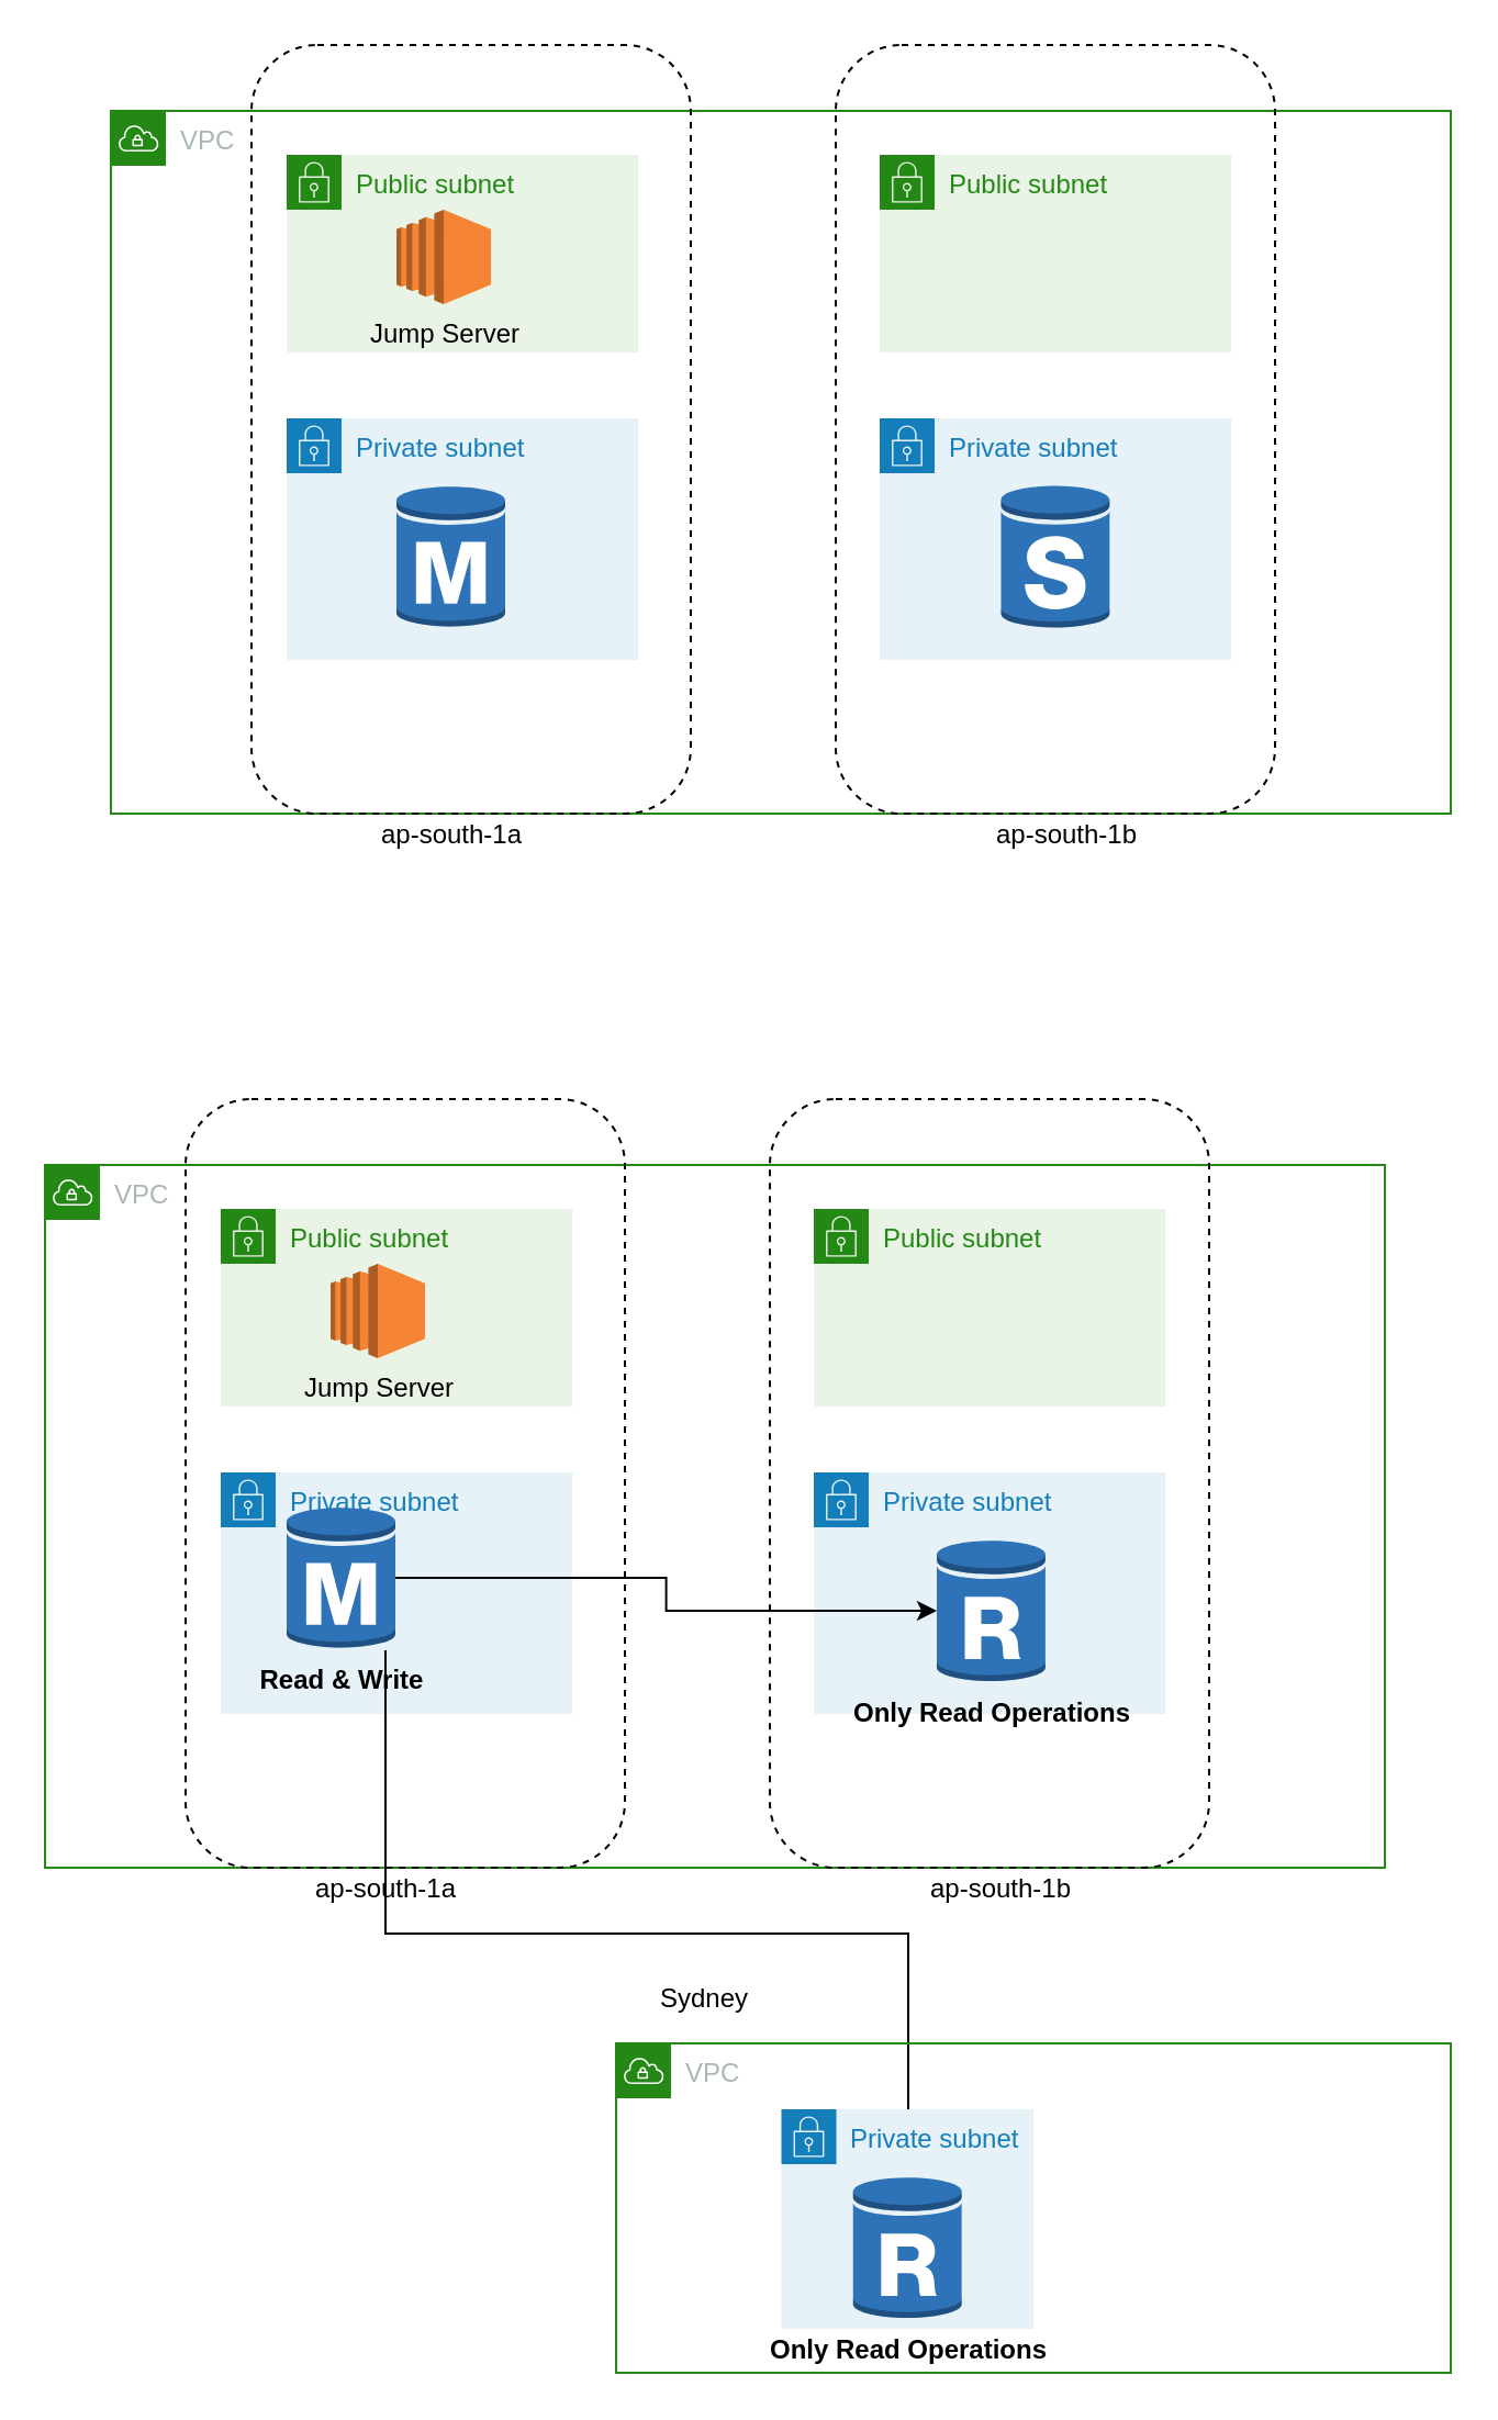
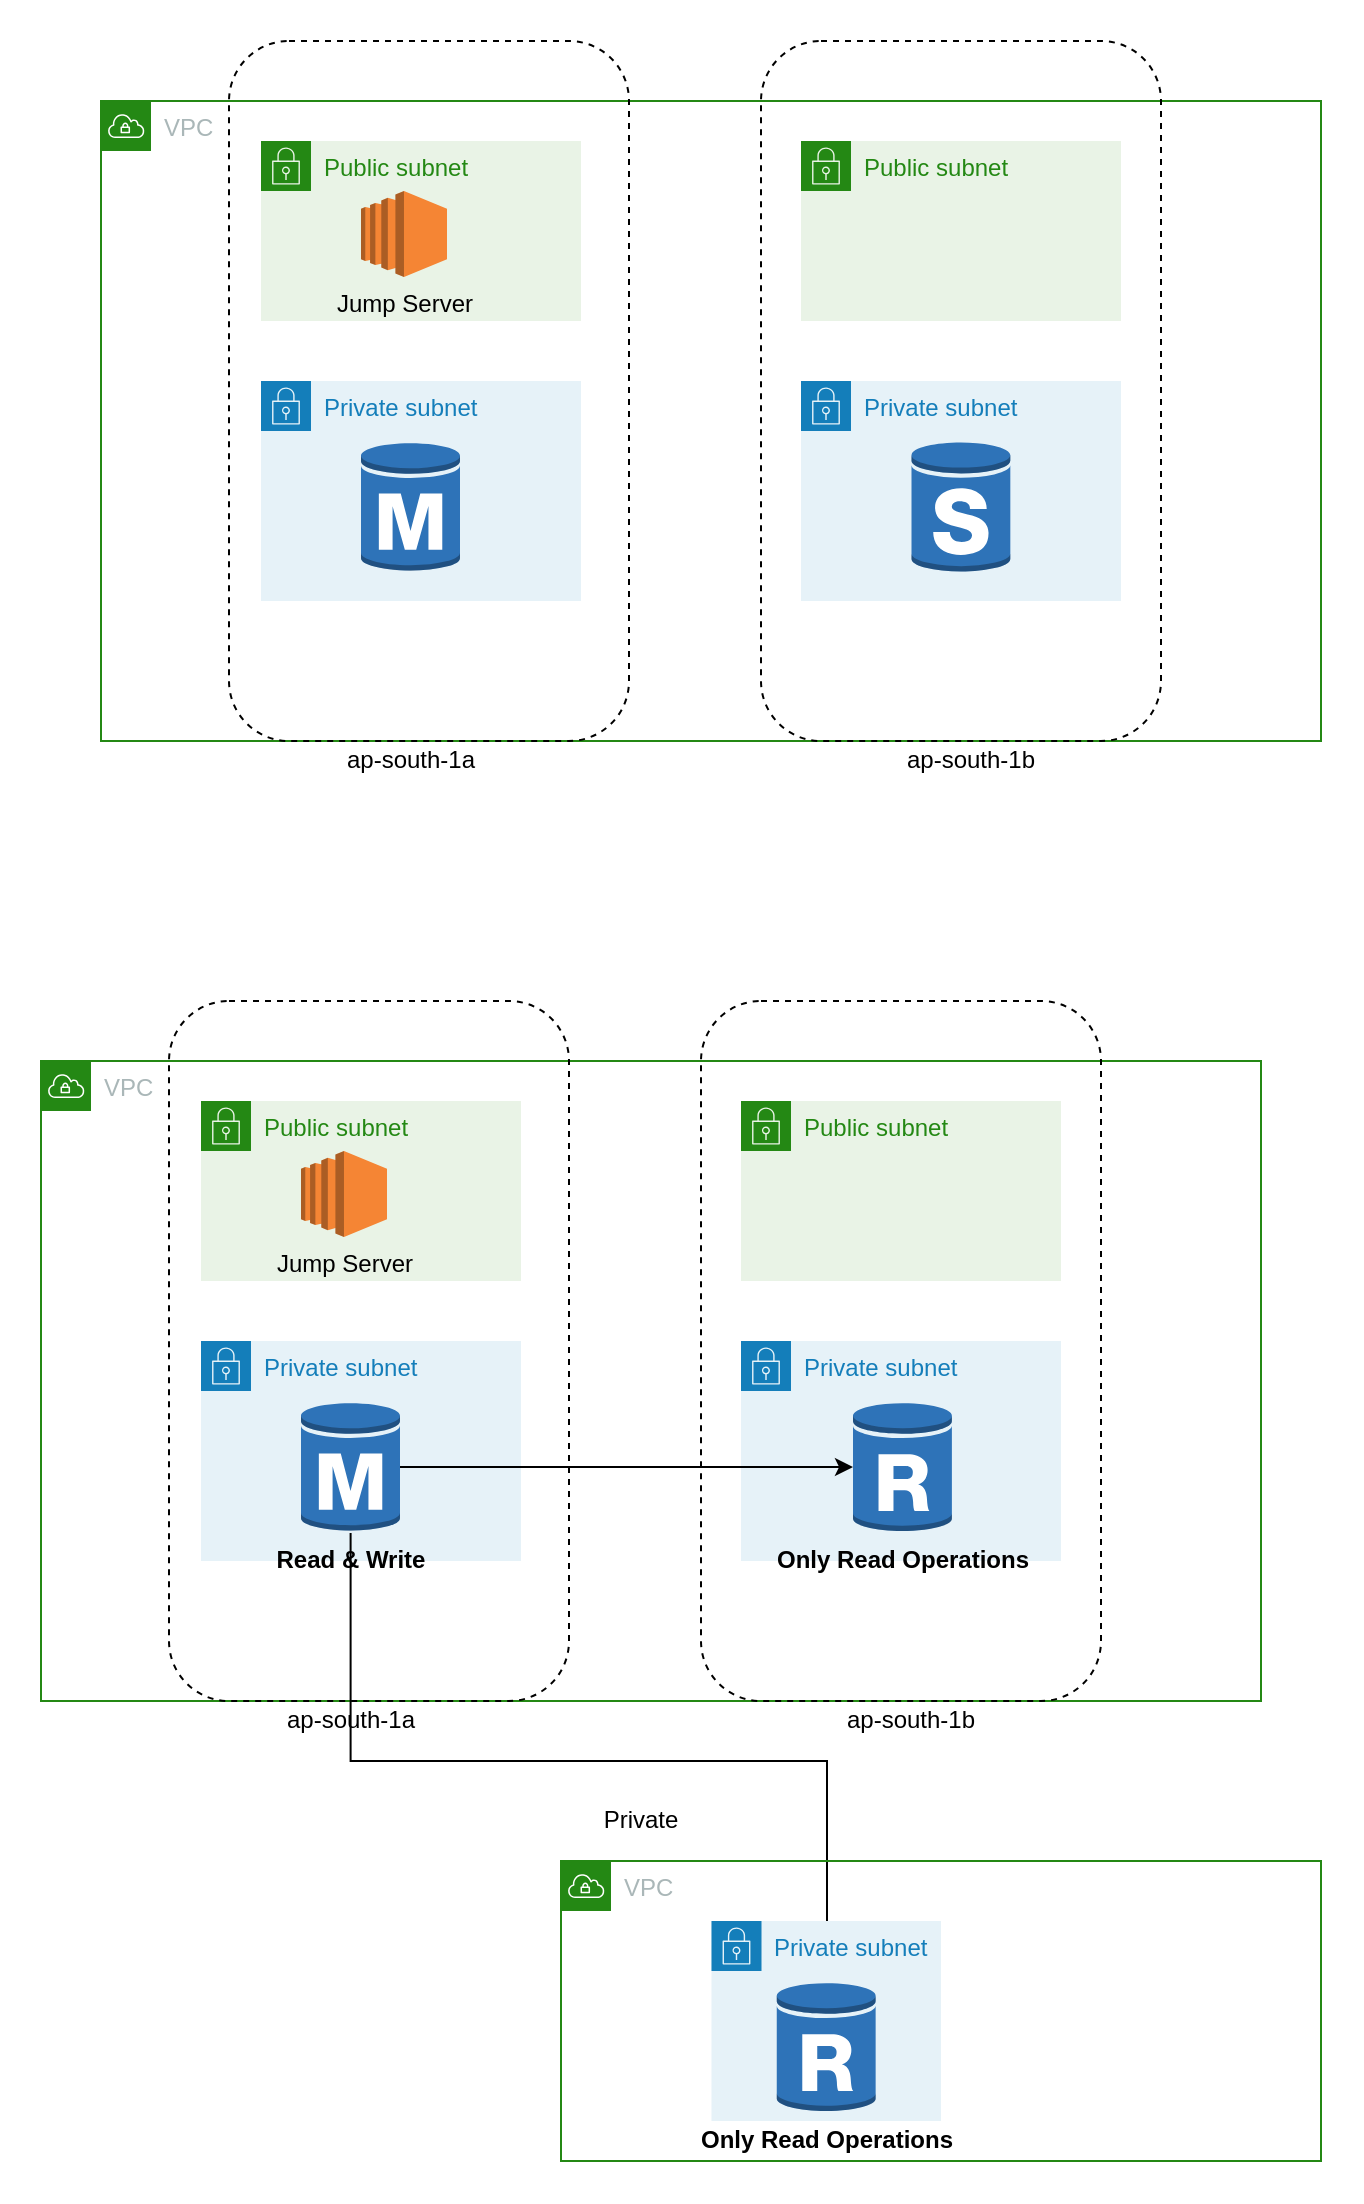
- <mxCell id="27" value="&lt;b&gt;Read &amp;amp; Write&lt;/b&gt;" style="outlineConnect=0;dashed=0;verticalLabelPosition=bottom;verticalAlign=top;align=center;html=1;shape=mxgraph.aws3.rds_db_instance;fillColor=#2E73B8;gradientColor=none;" vertex="1" parent="1"><mxGeometry x="130" y="685" width="49.5" height="66" as="geometry" /></mxCell>
+ <mxCell id="27" value="&lt;b&gt;Read &amp;amp; Write&lt;/b&gt;" style="outlineConnect=0;dashed=0;verticalLabelPosition=bottom;verticalAlign=top;align=center;html=1;shape=mxgraph.aws3.rds_db_instance;fillColor=#2E73B8;gradientColor=none;" vertex="1" parent="1"><mxGeometry x="150" y="700" width="49.5" height="66" as="geometry" /></mxCell>
- <mxCell id="31" value="Sydney" style="text;html=1;align=center;verticalAlign=middle;resizable=0;points=[];autosize=1;strokeColor=none;fillColor=none;" vertex="1" parent="1"><mxGeometry x="290" y="895" width="60" height="30" as="geometry" /></mxCell>
+ <mxCell id="31" value="Private" style="text;html=1;align=center;verticalAlign=middle;resizable=0;points=[];autosize=1;strokeColor=none;fillColor=none;" vertex="1" parent="1"><mxGeometry x="290" y="895" width="60" height="30" as="geometry" /></mxCell>
